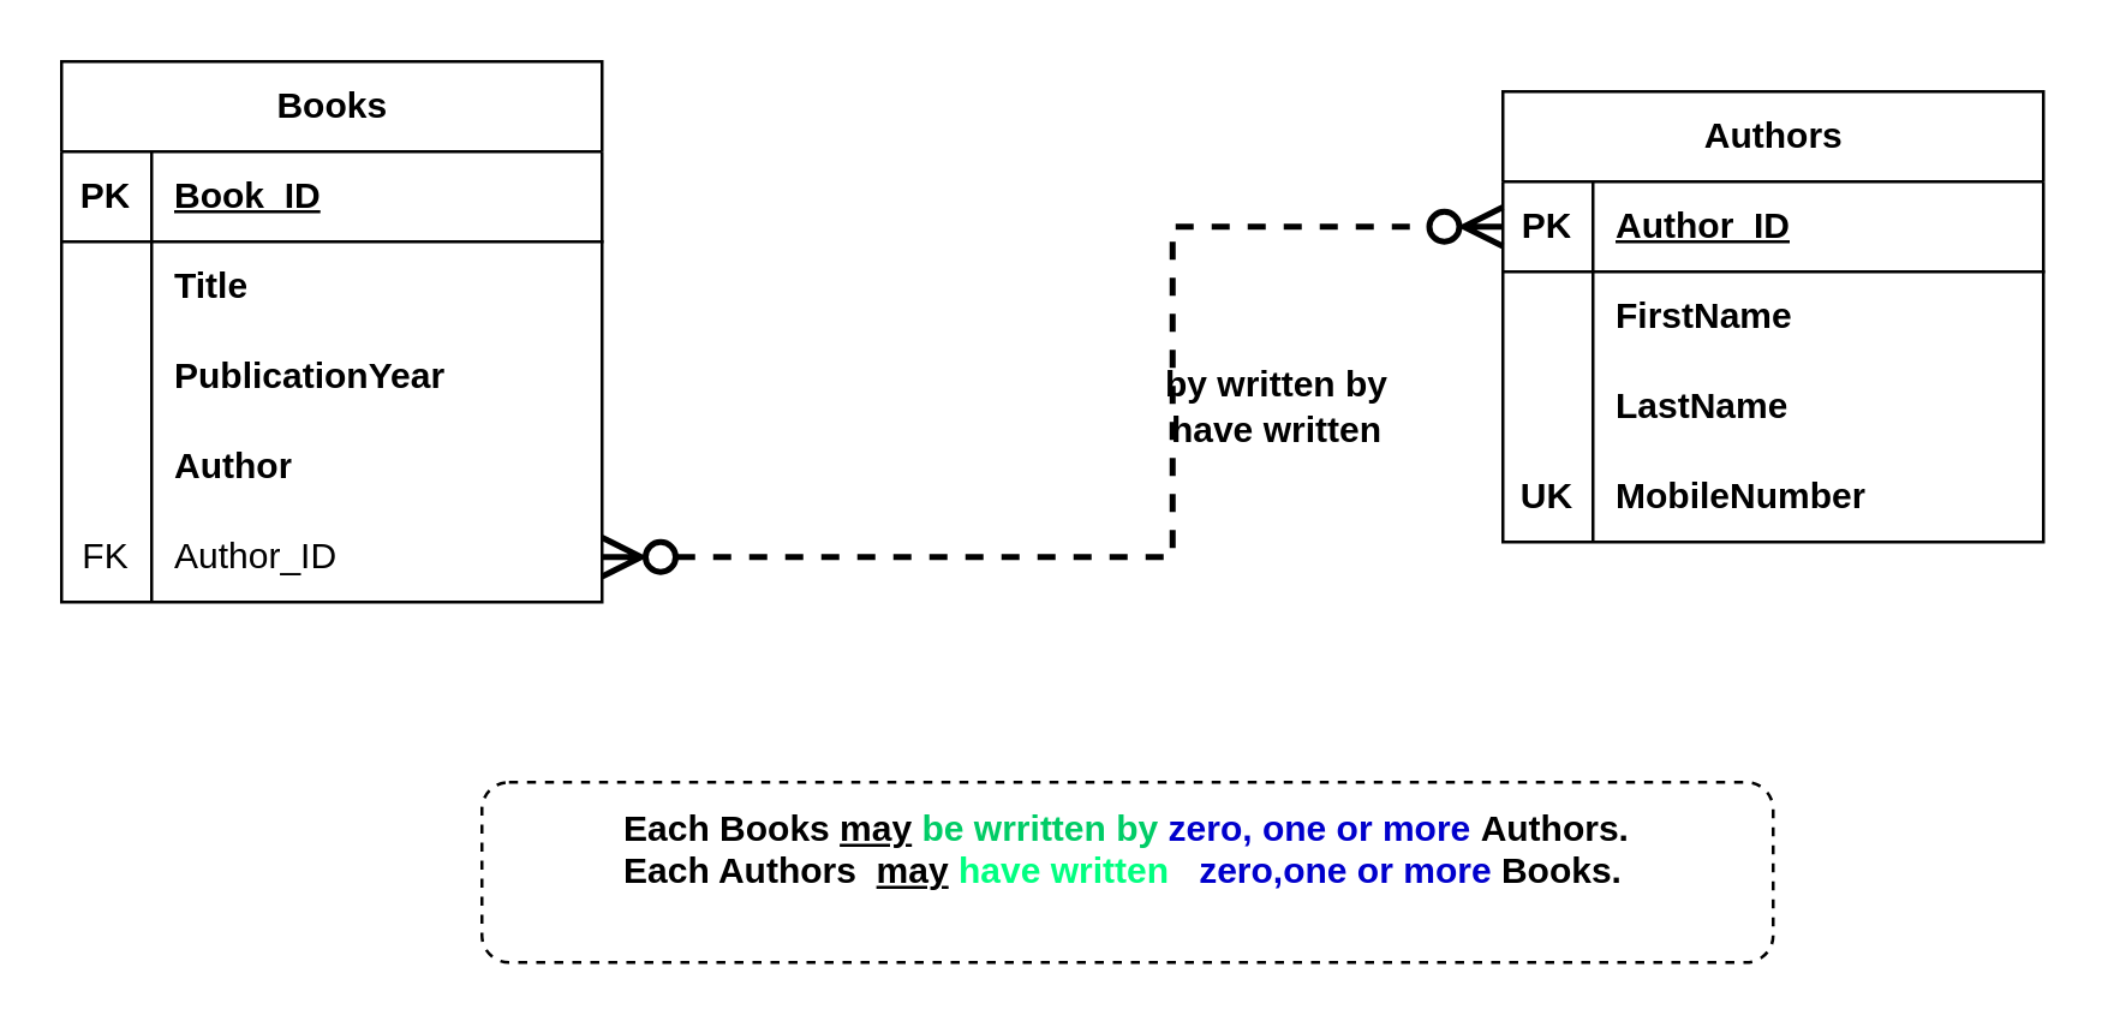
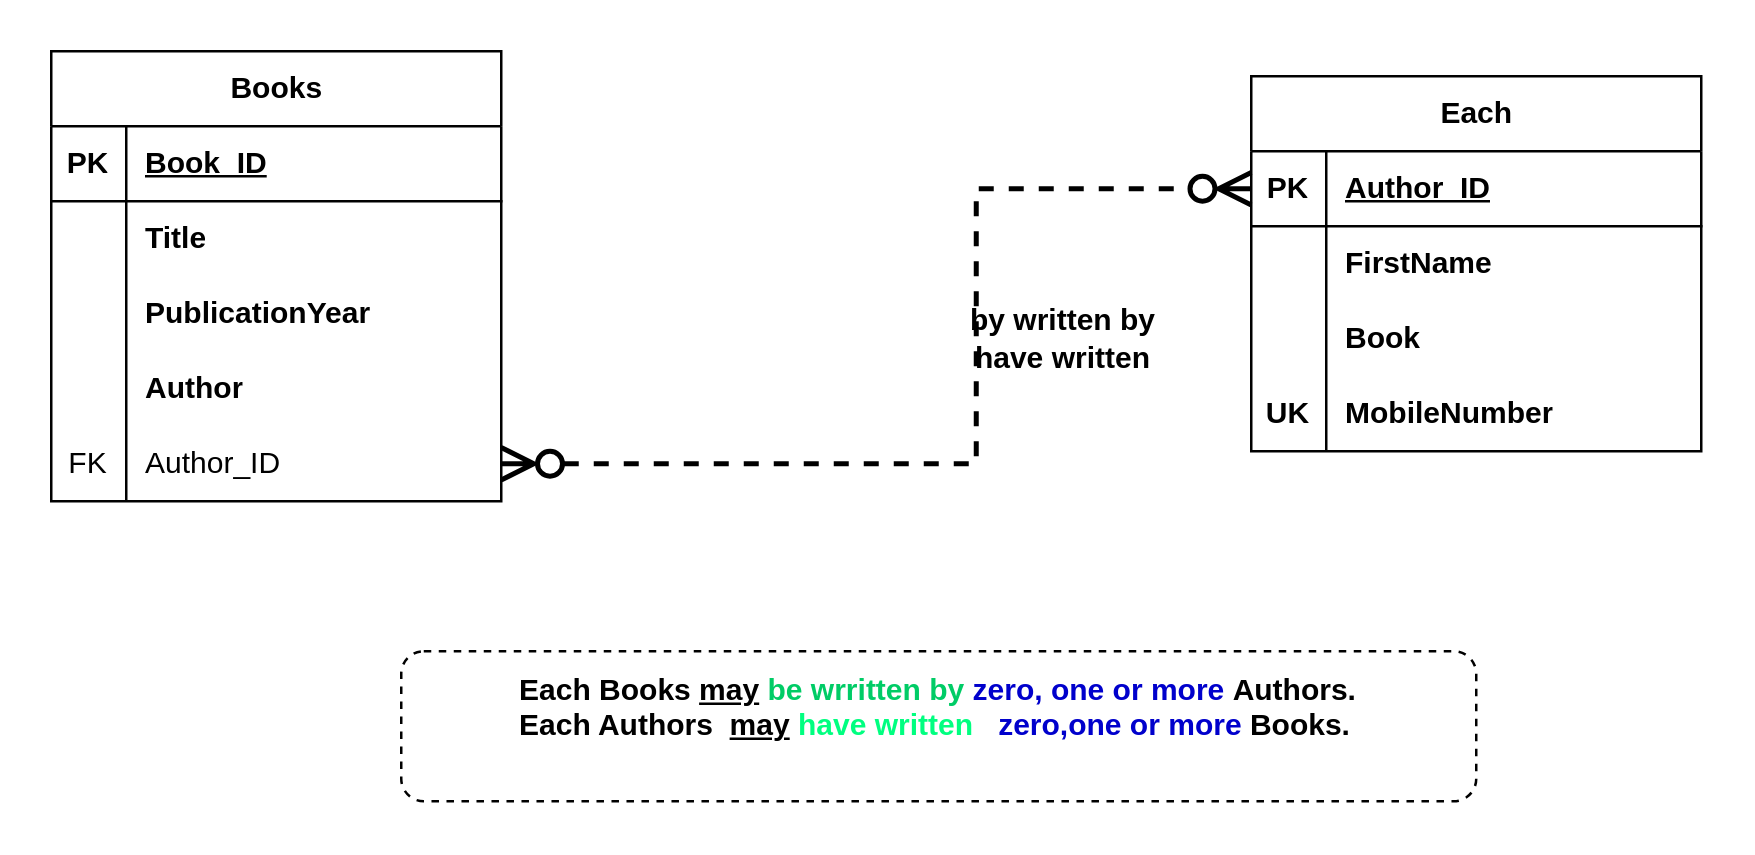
- <mxCell id="18" value="Authors&lt;br&gt;" style="shape=table;startSize=30;container=1;collapsible=1;childLayout=tableLayout;fixedRows=1;rowLines=0;fontStyle=1;align=center;resizeLast=1;html=1;" parent="1" vertex="1"><mxGeometry x="500" y="30" width="180" height="150" as="geometry" /></mxCell>
+ <mxCell id="18" value="Each&lt;br&gt;" style="shape=table;startSize=30;container=1;collapsible=1;childLayout=tableLayout;fixedRows=1;rowLines=0;fontStyle=1;align=center;resizeLast=1;html=1;" parent="1" vertex="1"><mxGeometry x="500" y="30" width="180" height="150" as="geometry" /></mxCell>
- <mxCell id="27" value="LastName" style="shape=partialRectangle;connectable=0;fillColor=none;top=0;left=0;bottom=0;right=0;align=left;spacingLeft=6;overflow=hidden;whiteSpace=wrap;html=1;fontStyle=1" parent="25" vertex="1"><mxGeometry x="30" width="150" height="30" as="geometry"><mxRectangle width="150" height="30" as="alternateBounds" /></mxGeometry></mxCell>
+ <mxCell id="27" value="Book" style="shape=partialRectangle;connectable=0;fillColor=none;top=0;left=0;bottom=0;right=0;align=left;spacingLeft=6;overflow=hidden;whiteSpace=wrap;html=1;fontStyle=1" parent="25" vertex="1"><mxGeometry x="30" width="150" height="30" as="geometry"><mxRectangle width="150" height="30" as="alternateBounds" /></mxGeometry></mxCell>
